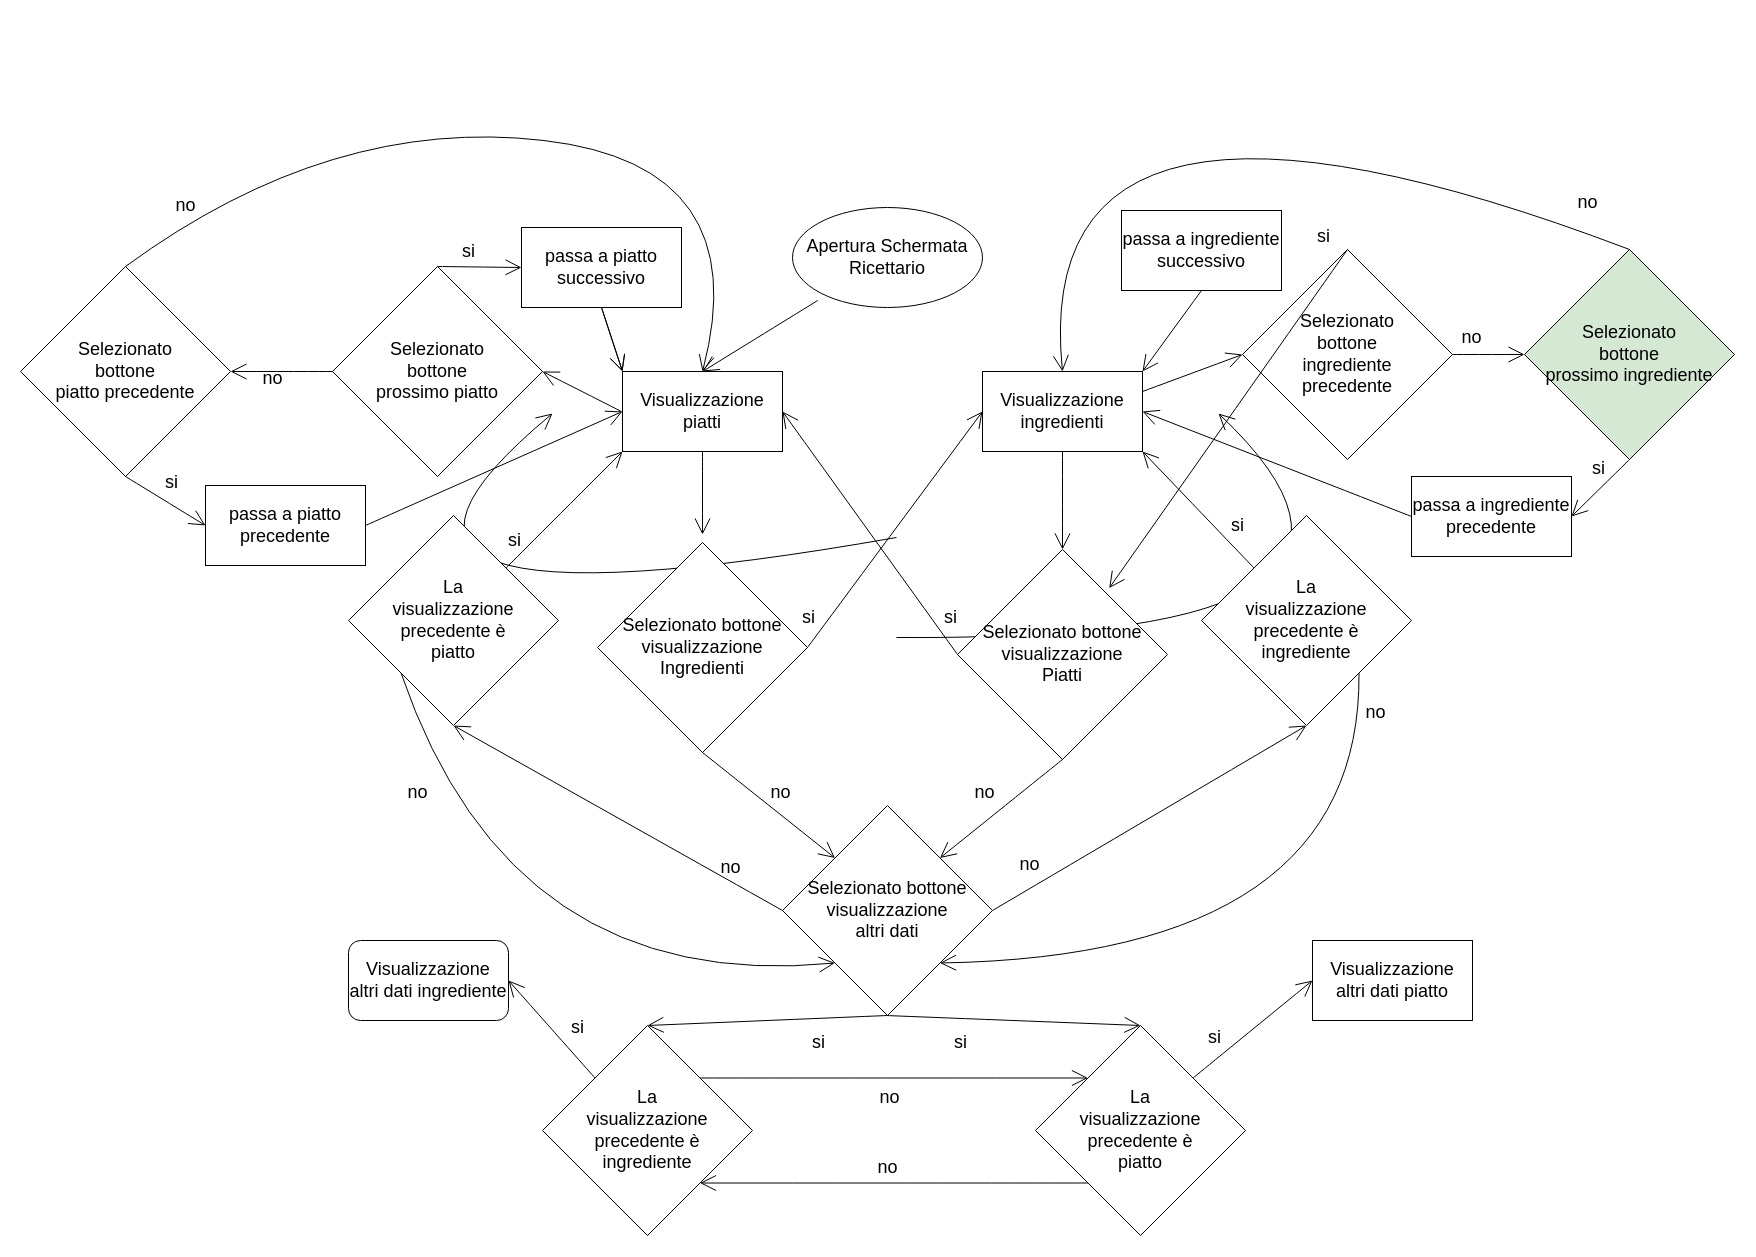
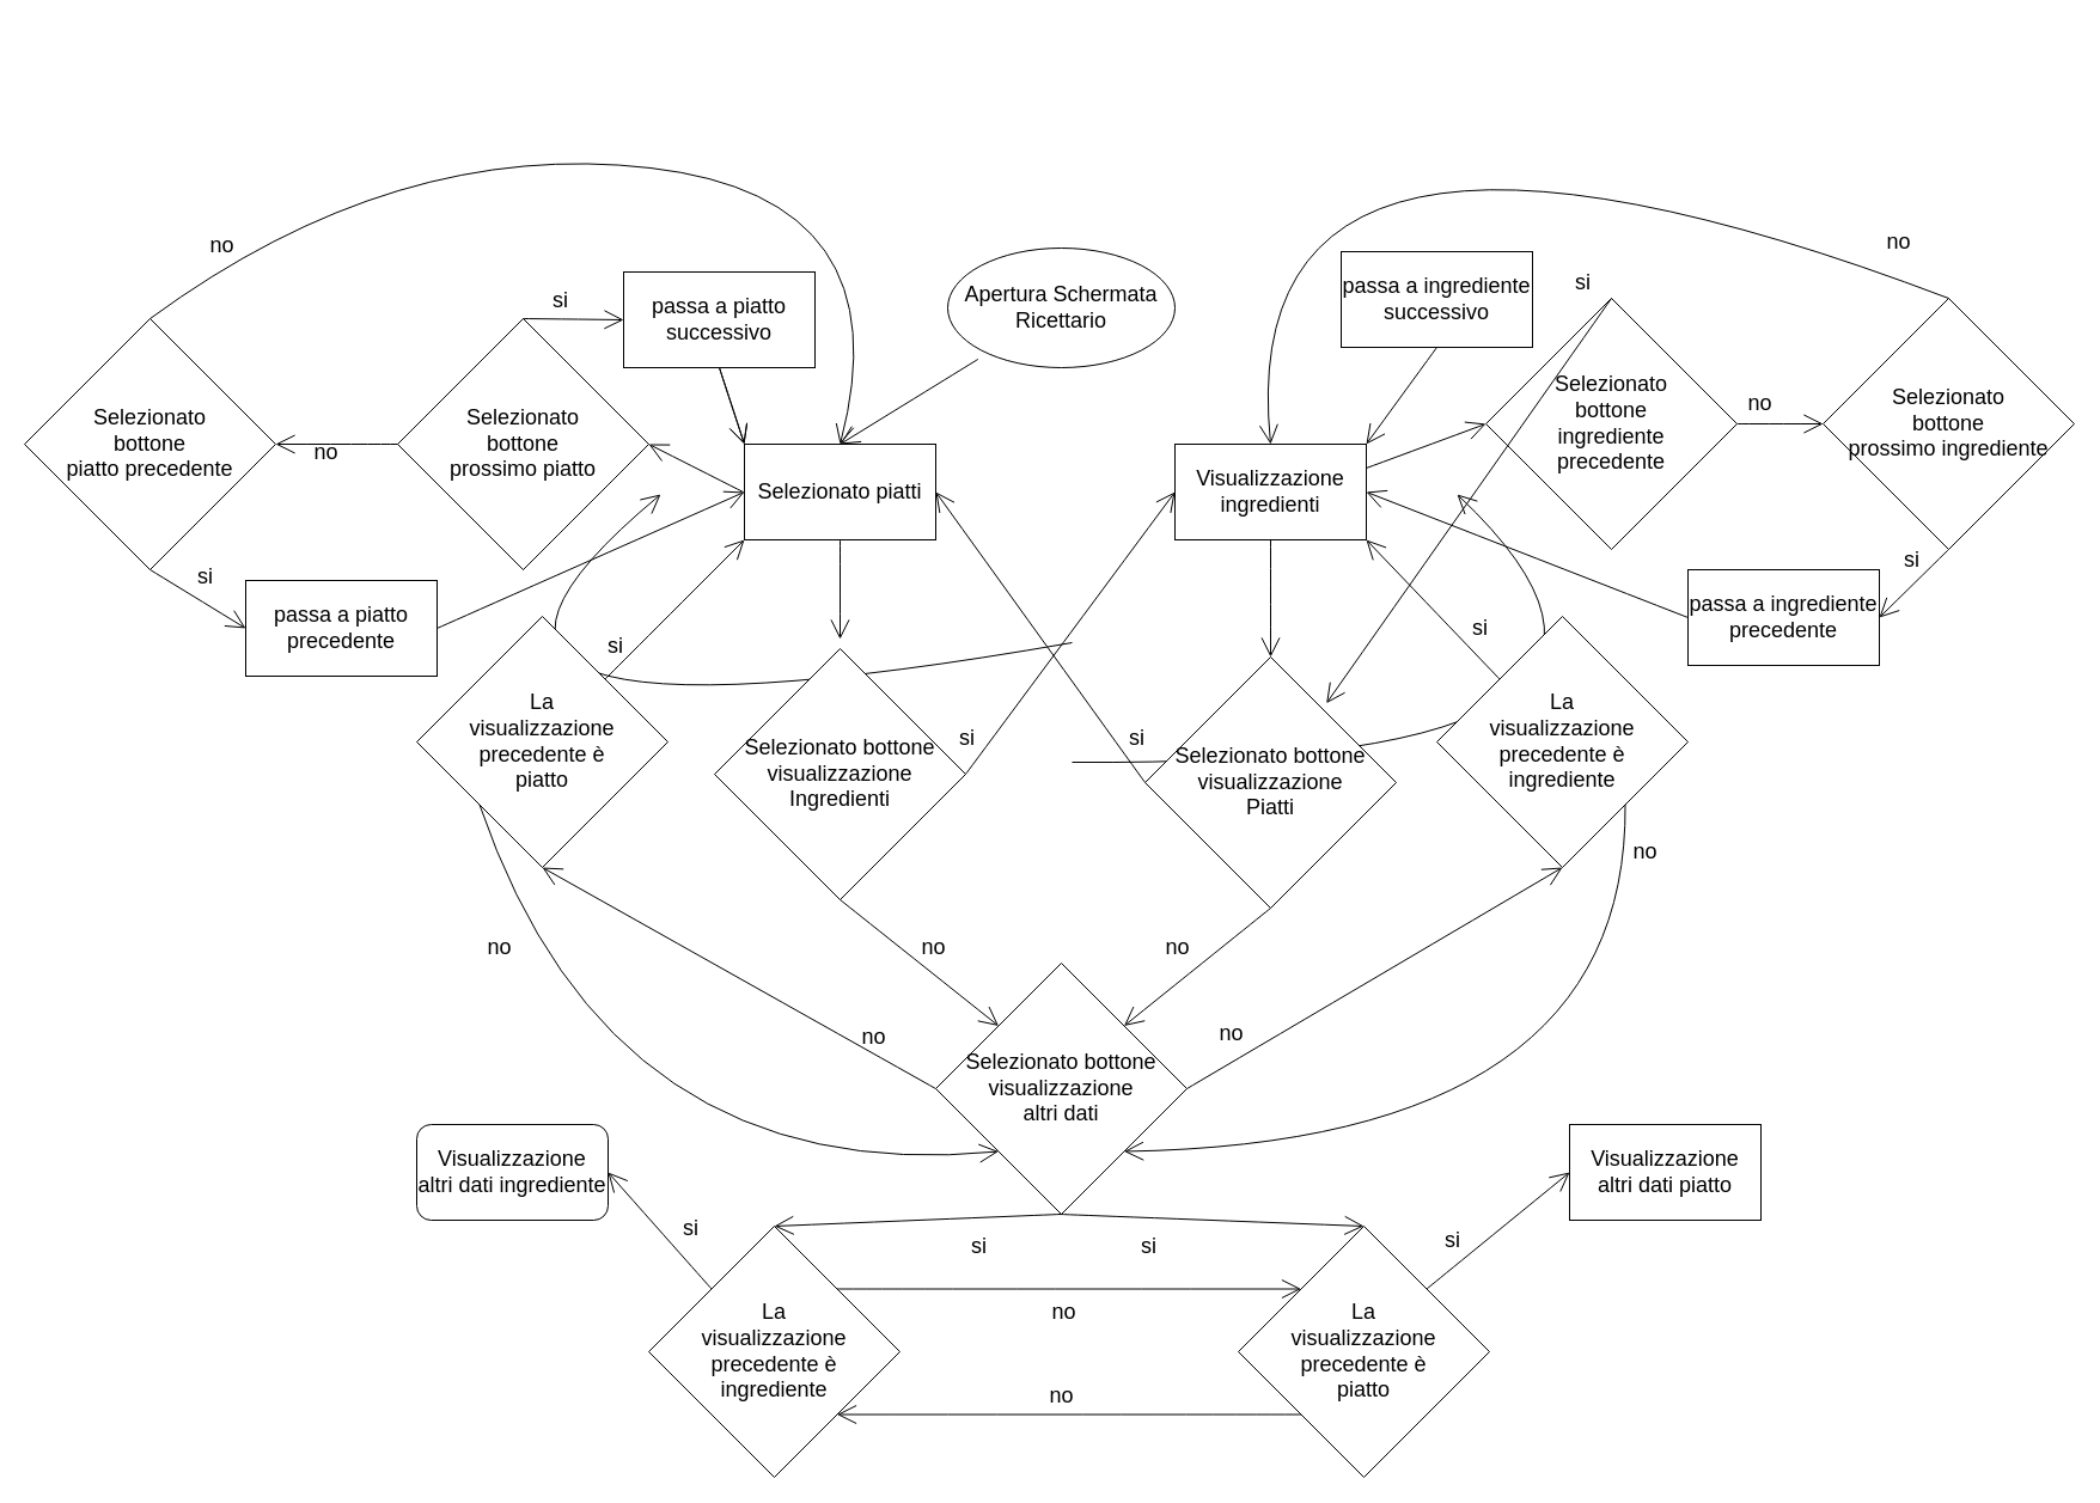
- <mxCell id="69" value="Selezionato &lt;br&gt;bottone &lt;br&gt;prossimo ingrediente" style="rhombus;whiteSpace=wrap;html=1;hachureGap=4;fontSize=18;fillColor=#d5e8d4;" vertex="1" parent="1"><mxGeometry x="1524" y="249" width="210" height="210" as="geometry" /></mxCell>
+ <mxCell id="69" value="Selezionato &lt;br&gt;bottone &lt;br&gt;prossimo ingrediente" style="rhombus;whiteSpace=wrap;html=1;hachureGap=4;fontSize=18;" vertex="1" parent="1"><mxGeometry x="1524" y="249" width="210" height="210" as="geometry" /></mxCell>
- <mxCell id="6" value="Visualizzazione piatti" style="rounded=0;whiteSpace=wrap;html=1;hachureGap=4;fontSize=18;" vertex="1" parent="1"><mxGeometry x="622" y="371" width="160" height="80" as="geometry" /></mxCell>
+ <mxCell id="6" value="Selezionato piatti" style="rounded=0;whiteSpace=wrap;html=1;hachureGap=4;fontSize=18;" vertex="1" parent="1"><mxGeometry x="622" y="371" width="160" height="80" as="geometry" /></mxCell>
